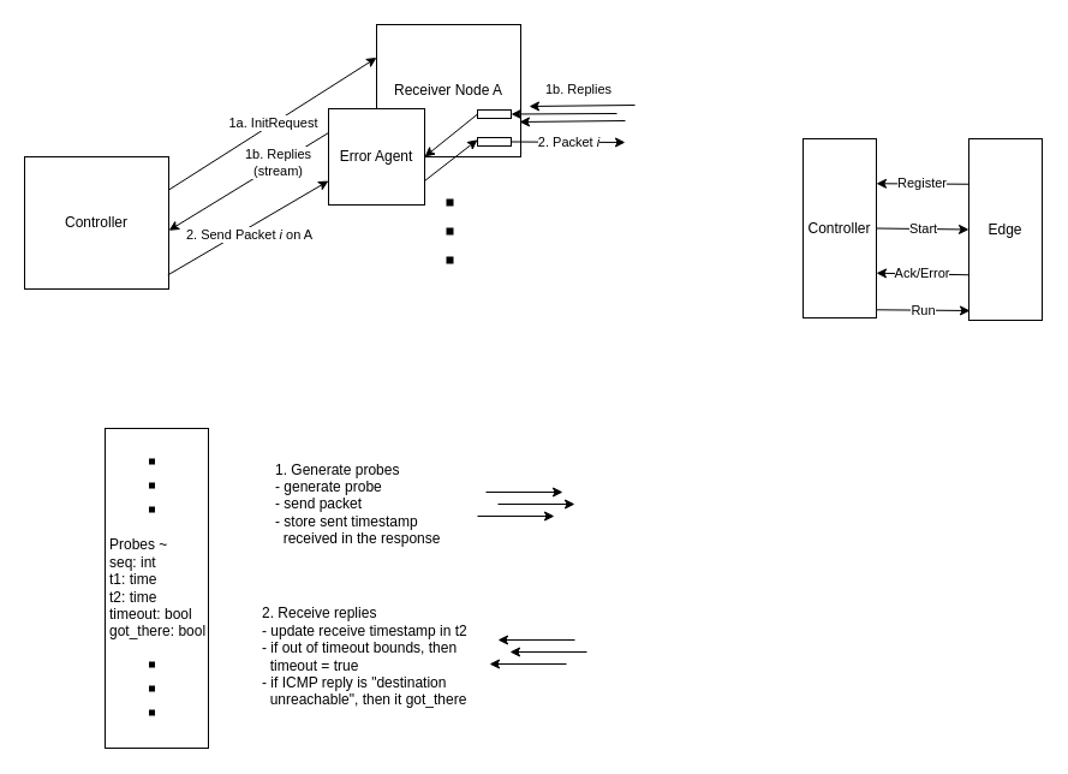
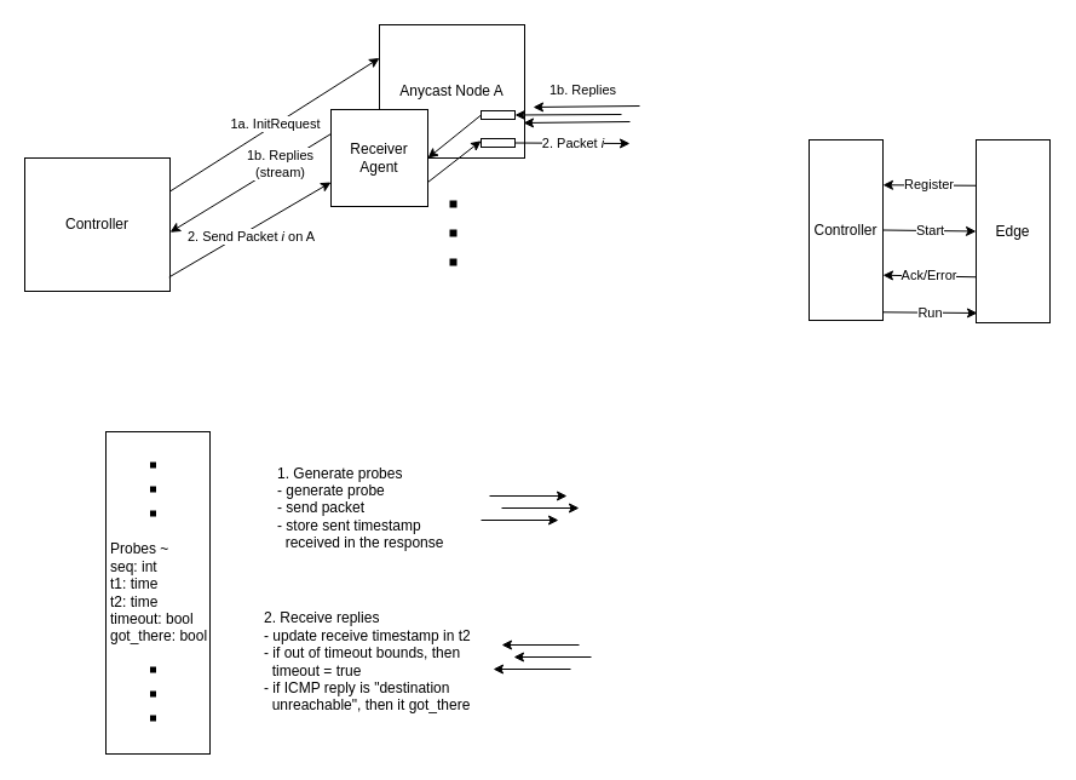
- <mxCell id="3" value="Receiver Node A" style="rounded=0;whiteSpace=wrap;html=1;" parent="1" vertex="1"><mxGeometry x="313" y="20" width="120" height="110" as="geometry" /></mxCell>
+ <mxCell id="3" value="Anycast Node A" style="rounded=0;whiteSpace=wrap;html=1;" parent="1" vertex="1"><mxGeometry x="313" y="20" width="120" height="110" as="geometry" /></mxCell>
- <mxCell id="6" value="Error Agent" style="whiteSpace=wrap;html=1;aspect=fixed;" parent="1" vertex="1"><mxGeometry x="273" y="90" width="80" height="80" as="geometry" /></mxCell>
+ <mxCell id="6" value="Receiver Agent" style="whiteSpace=wrap;html=1;aspect=fixed;" parent="1" vertex="1"><mxGeometry x="273" y="90" width="80" height="80" as="geometry" /></mxCell>
